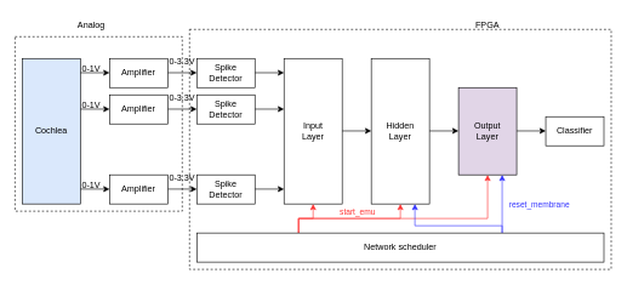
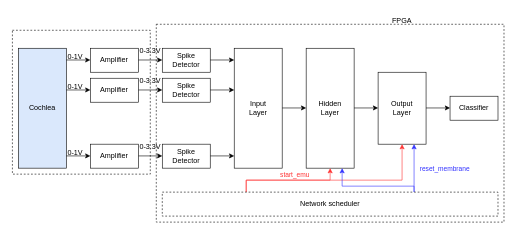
- <mxCell id="41" value="Analog" style="text;html=1;align=center;verticalAlign=middle;whiteSpace=wrap;rounded=0;" vertex="1" parent="1"><mxGeometry x="95" y="20" width="60" height="30" as="geometry" /></mxCell>
- <mxCell id="8" value="&lt;div&gt;Output&lt;/div&gt;&lt;div&gt;Layer&lt;/div&gt;" style="rounded=0;whiteSpace=wrap;html=1;fillColor=#e1d5e7;" vertex="1" parent="1"><mxGeometry x="630" y="120" width="80" height="120" as="geometry" /></mxCell>
+ <mxCell id="8" value="&lt;div&gt;Output&lt;/div&gt;&lt;div&gt;Layer&lt;/div&gt;" style="rounded=0;whiteSpace=wrap;html=1;" vertex="1" parent="1"><mxGeometry x="630" y="120" width="80" height="120" as="geometry" /></mxCell>
- <mxCell id="10" style="edgeStyle=orthogonalEdgeStyle;rounded=0;orthogonalLoop=1;jettySize=auto;html=1;exitX=0.25;exitY=0;exitDx=0;exitDy=0;entryX=0.5;entryY=1;entryDx=0;entryDy=0;strokeColor=#FF3333;" edge="1" parent="1" source="17" target="6"><mxGeometry relative="1" as="geometry" /></mxCell>
- <mxCell id="17" value="Network scheduler" style="rounded=0;whiteSpace=wrap;html=1;" vertex="1" parent="1"><mxGeometry x="270" y="320" width="560" height="40" as="geometry" /></mxCell>
+ <mxCell id="17" value="Network scheduler" style="rounded=0;whiteSpace=wrap;html=1;dashed=1;" vertex="1" parent="1"><mxGeometry x="270" y="320" width="560" height="40" as="geometry" /></mxCell>
